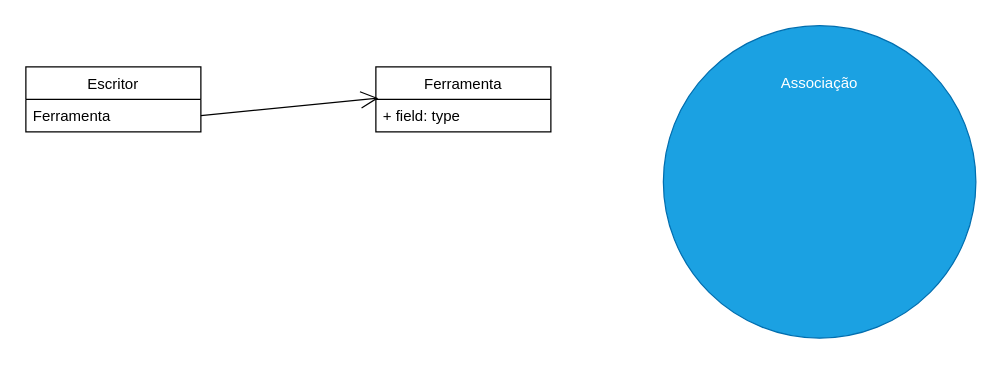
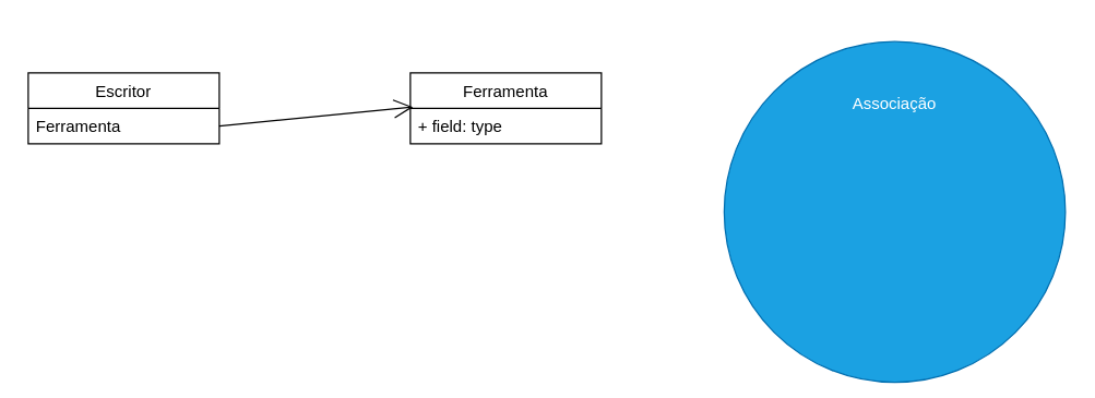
- <mxCell id="2" value="Associação&lt;br&gt;&lt;br&gt;&lt;br&gt;&lt;br&gt;&lt;br&gt;&lt;br&gt;&lt;br&gt;&lt;br&gt;&lt;br&gt;&lt;br&gt;&lt;br&gt;&lt;br&gt;" style="ellipse;whiteSpace=wrap;html=1;aspect=fixed;fillColor=#1ba1e2;fontColor=#ffffff;strokeColor=#006EAF;" parent="1" vertex="1"><mxGeometry x="530" y="20" width="250" height="250" as="geometry" /></mxCell>
+ <mxCell id="2" value="Associação&lt;br&gt;&lt;br&gt;&lt;br&gt;&lt;br&gt;&lt;br&gt;&lt;br&gt;&lt;br&gt;&lt;br&gt;&lt;br&gt;&lt;br&gt;&lt;br&gt;&lt;br&gt;" style="ellipse;whiteSpace=wrap;html=1;aspect=fixed;fillColor=#1ba1e2;fontColor=#ffffff;strokeColor=#006EAF;" parent="1" vertex="1"><mxGeometry x="530" y="30" width="250" height="250" as="geometry" /></mxCell>
